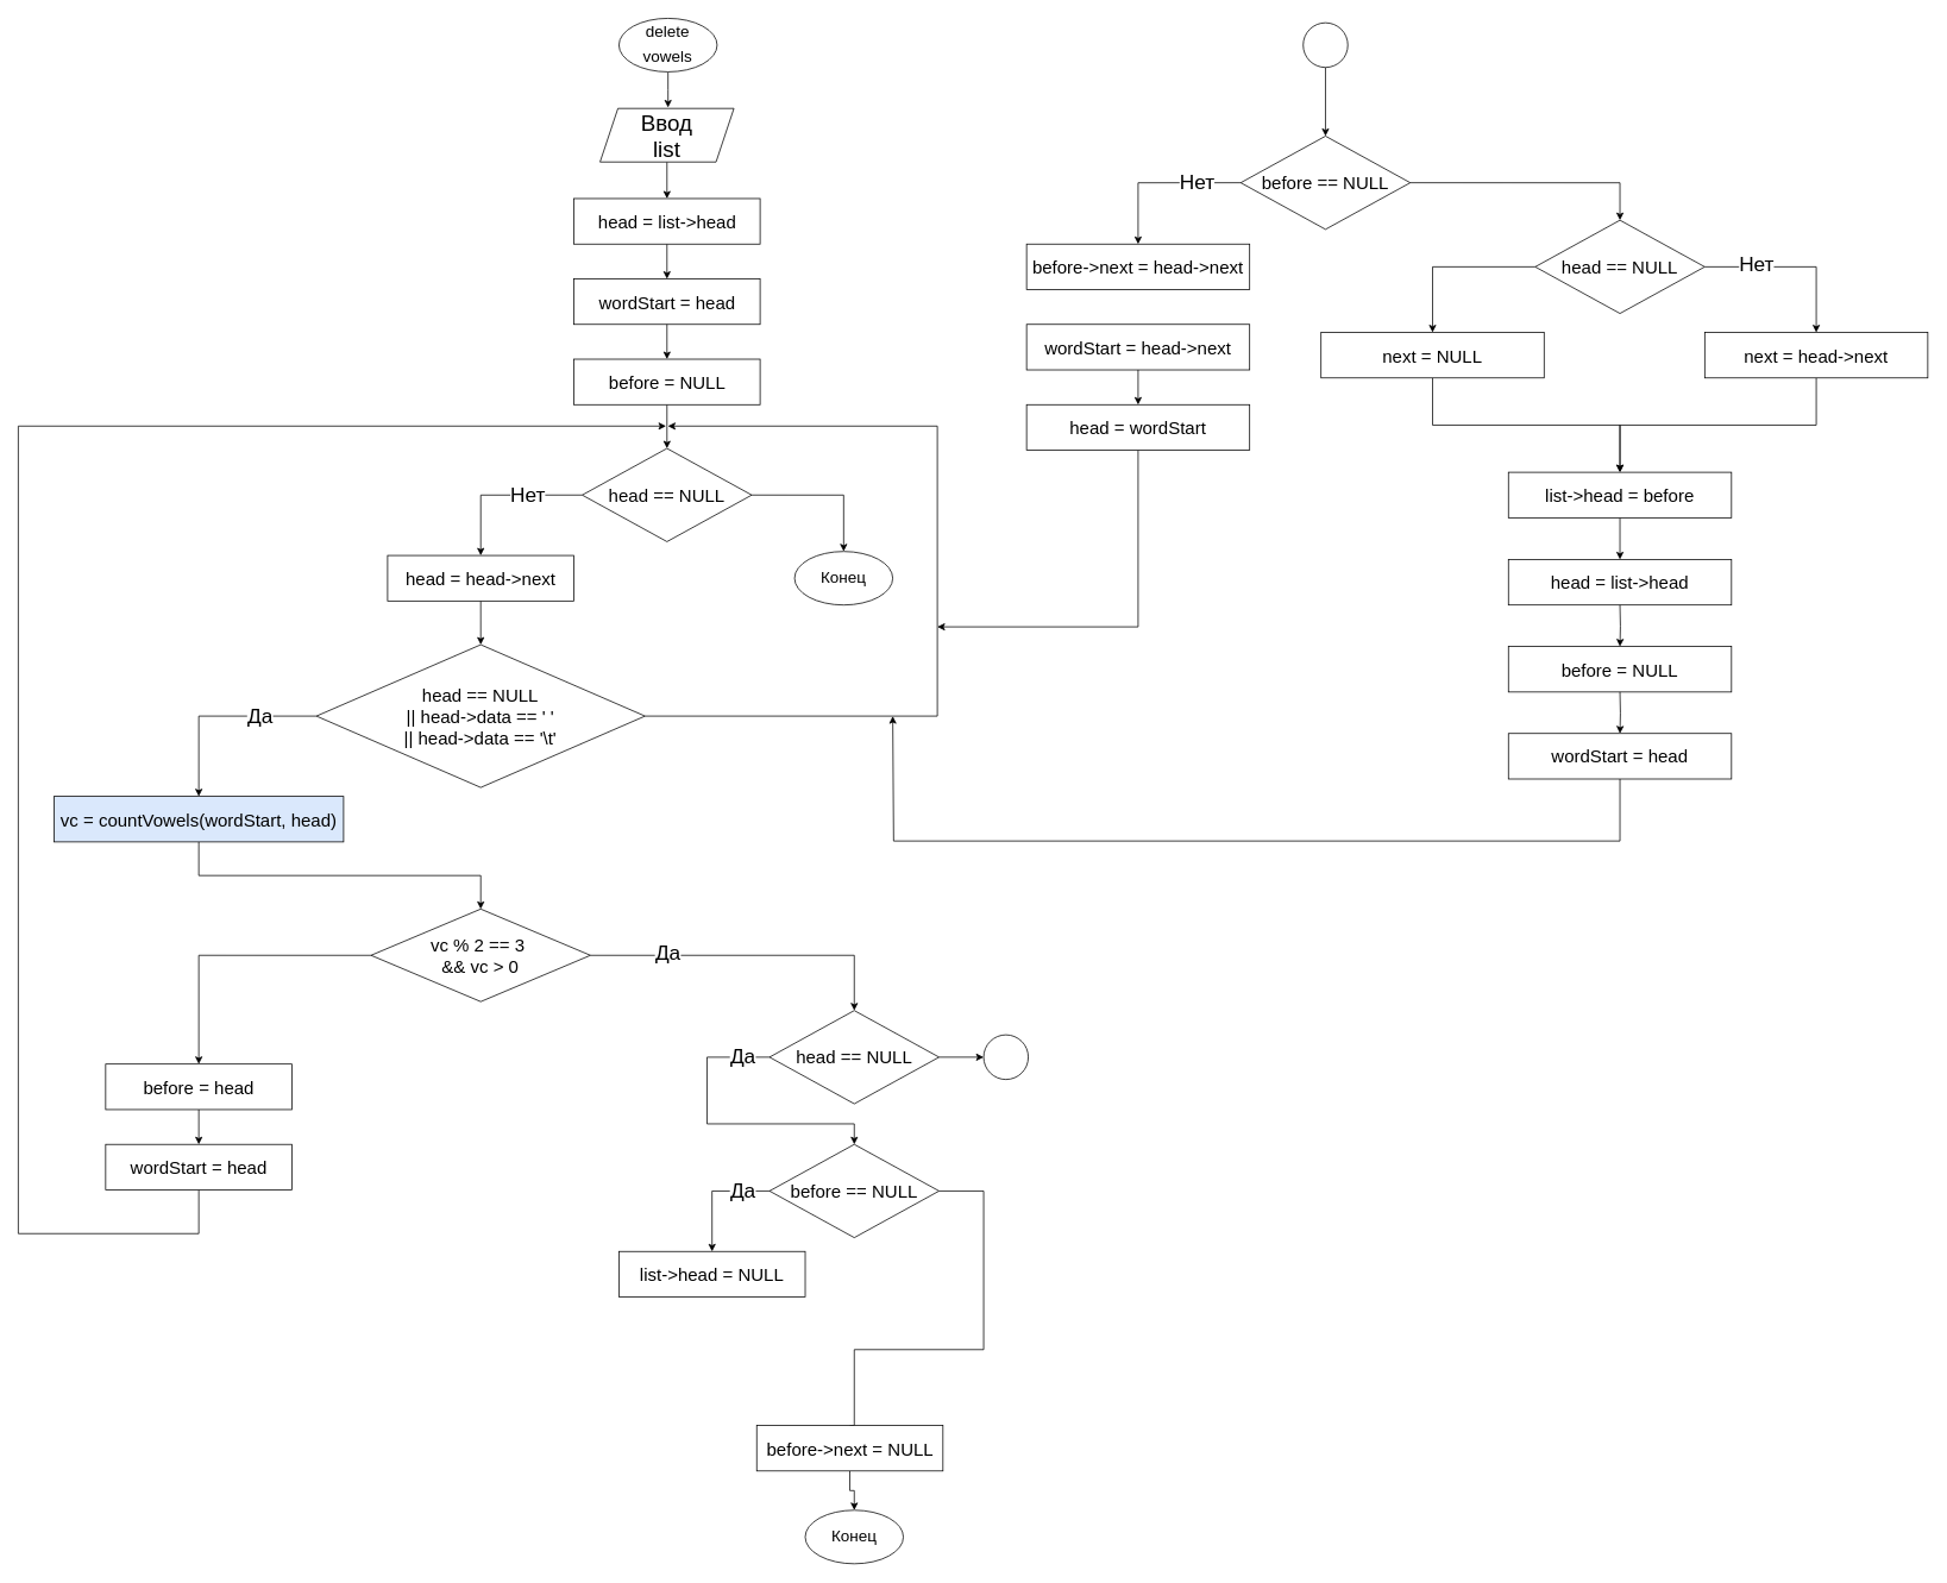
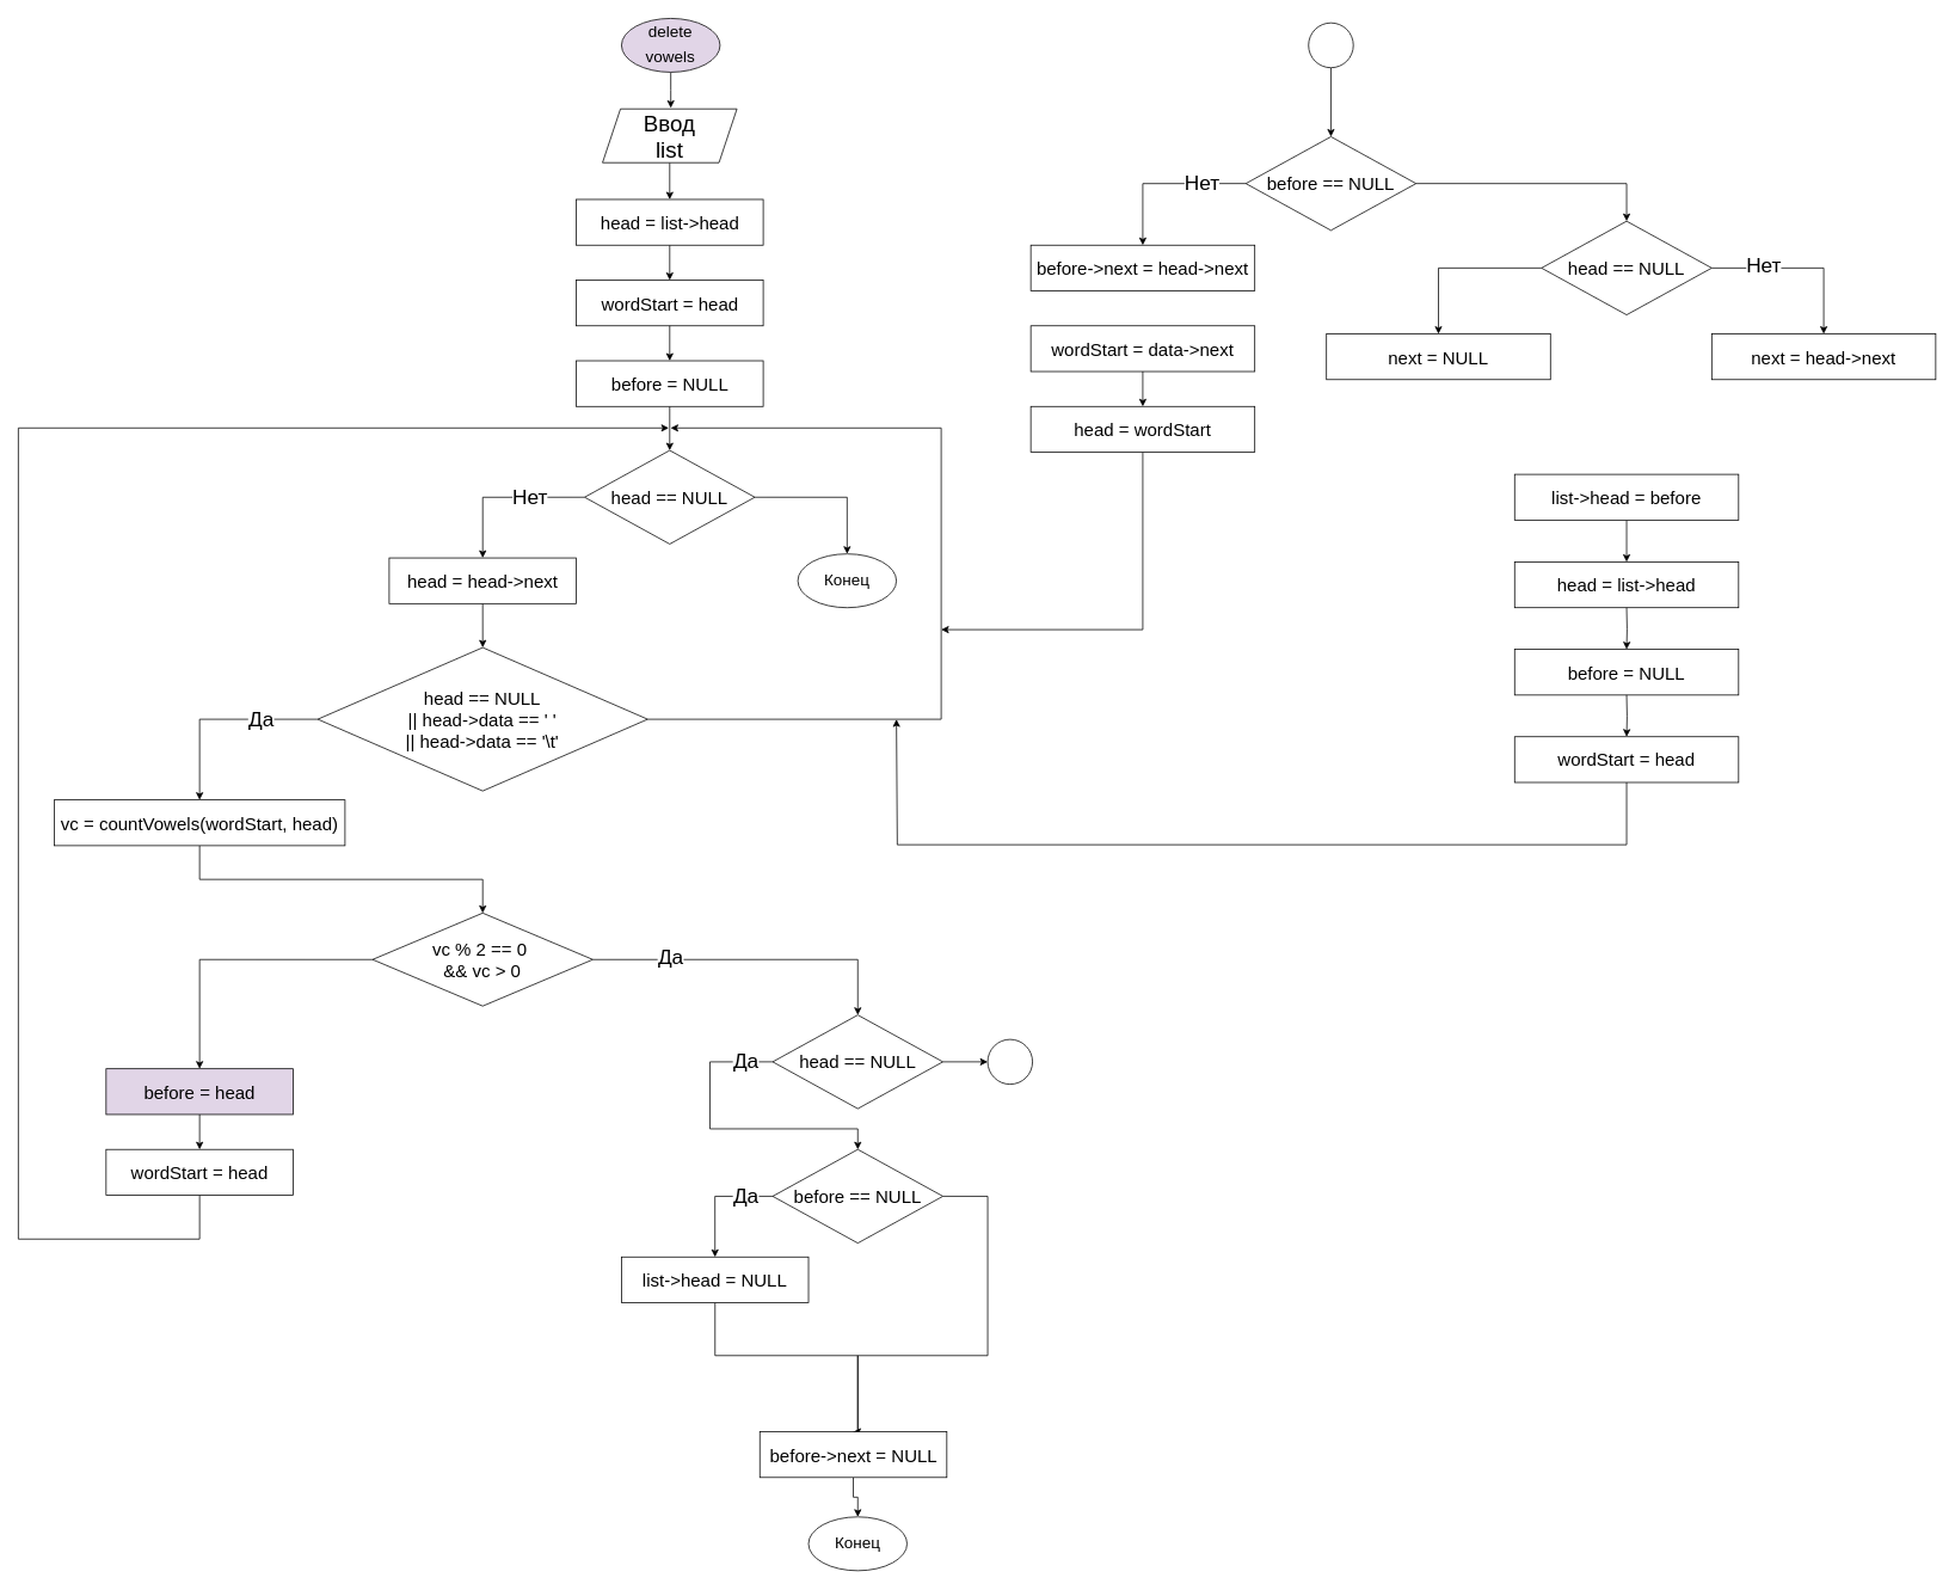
- <mxCell id="3" value="&lt;p style=&quot;line-height: 110%;&quot;&gt;&lt;span style=&quot;font-size: 18px;&quot;&gt;delete&lt;/span&gt;&lt;/p&gt;&lt;p style=&quot;line-height: 110%;&quot;&gt;&lt;span style=&quot;font-size: 18px;&quot;&gt;vowels&lt;/span&gt;&lt;/p&gt;" style="ellipse;whiteSpace=wrap;html=1;" vertex="1" parent="1"><mxGeometry x="693.18" y="20" width="110" height="60" as="geometry" /></mxCell>
+ <mxCell id="3" value="&lt;p style=&quot;line-height: 110%;&quot;&gt;&lt;span style=&quot;font-size: 18px;&quot;&gt;delete&lt;/span&gt;&lt;/p&gt;&lt;p style=&quot;line-height: 110%;&quot;&gt;&lt;span style=&quot;font-size: 18px;&quot;&gt;vowels&lt;/span&gt;&lt;/p&gt;" style="ellipse;whiteSpace=wrap;html=1;fillColor=#e1d5e7;" vertex="1" parent="1"><mxGeometry x="693.18" y="20" width="110" height="60" as="geometry" /></mxCell>
- <mxCell id="53" value="wordStart = head-&amp;gt;next" style="rounded=0;whiteSpace=wrap;html=1;fontSize=20;" vertex="1" parent="1"><mxGeometry x="1150" y="363" width="250" height="51" as="geometry" /></mxCell>
+ <mxCell id="53" value="wordStart = data-&amp;gt;next" style="rounded=0;whiteSpace=wrap;html=1;fontSize=20;" vertex="1" parent="1"><mxGeometry x="1150" y="363" width="250" height="51" as="geometry" /></mxCell>
- <mxCell id="60" style="edgeStyle=orthogonalEdgeStyle;rounded=0;orthogonalLoop=1;jettySize=auto;html=1;exitX=0.5;exitY=1;exitDx=0;exitDy=0;entryX=0.5;entryY=0;entryDx=0;entryDy=0;" edge="1" parent="1" source="61" target="67"><mxGeometry relative="1" as="geometry"><mxPoint x="1830" y="522" as="targetPoint" /></mxGeometry></mxCell>
- <mxCell id="64" style="edgeStyle=orthogonalEdgeStyle;rounded=0;orthogonalLoop=1;jettySize=auto;html=1;exitX=0.5;exitY=1;exitDx=0;exitDy=0;entryX=0.5;entryY=0;entryDx=0;entryDy=0;" edge="1" parent="1" source="65" target="67"><mxGeometry relative="1" as="geometry"><mxPoint x="1830" y="522" as="targetPoint" /></mxGeometry></mxCell>
- <mxCell id="21" value="vc = countVowels(wordStart, head)" style="rounded=0;whiteSpace=wrap;html=1;fontSize=20;fillColor=#dae8fc;" vertex="1" parent="1"><mxGeometry x="60" y="892" width="324.59" height="51" as="geometry" /></mxCell>
+ <mxCell id="21" value="vc = countVowels(wordStart, head)" style="rounded=0;whiteSpace=wrap;html=1;fontSize=20;" vertex="1" parent="1"><mxGeometry x="60" y="892" width="324.59" height="51" as="geometry" /></mxCell>
- <mxCell id="27" value="&lt;span style=&quot;font-size: 20px;&quot;&gt;vc % 2 == 3&amp;nbsp;&lt;br&gt;&amp;amp;&amp;amp; vc &amp;gt; 0&lt;br&gt;&lt;/span&gt;" style="rhombus;whiteSpace=wrap;html=1;" vertex="1" parent="1"><mxGeometry x="415.34" y="1018.25" width="245.86" height="103.75" as="geometry" /></mxCell>
+ <mxCell id="27" value="&lt;span style=&quot;font-size: 20px;&quot;&gt;vc % 2 == 0&amp;nbsp;&lt;br&gt;&amp;amp;&amp;amp; vc &amp;gt; 0&lt;br&gt;&lt;/span&gt;" style="rhombus;whiteSpace=wrap;html=1;" vertex="1" parent="1"><mxGeometry x="415.34" y="1018.25" width="245.86" height="103.75" as="geometry" /></mxCell>
- <mxCell id="29" value="before = head" style="rounded=0;whiteSpace=wrap;html=1;fontSize=20;" vertex="1" parent="1"><mxGeometry x="117.93" y="1192" width="208.73" height="51" as="geometry" /></mxCell>
+ <mxCell id="29" value="before = head" style="rounded=0;whiteSpace=wrap;html=1;fontSize=20;fillColor=#e1d5e7;" vertex="1" parent="1"><mxGeometry x="117.93" y="1192" width="208.73" height="51" as="geometry" /></mxCell>
+ <mxCell id="38" style="edgeStyle=orthogonalEdgeStyle;rounded=0;orthogonalLoop=1;jettySize=auto;html=1;entryX=0.5;entryY=0;entryDx=0;entryDy=0;" edge="1" parent="1" source="39" target="41"><mxGeometry relative="1" as="geometry"><Array as="points"><mxPoint x="797.91" y="1512" /><mxPoint x="956.91" y="1512" /></Array></mxGeometry></mxCell>
